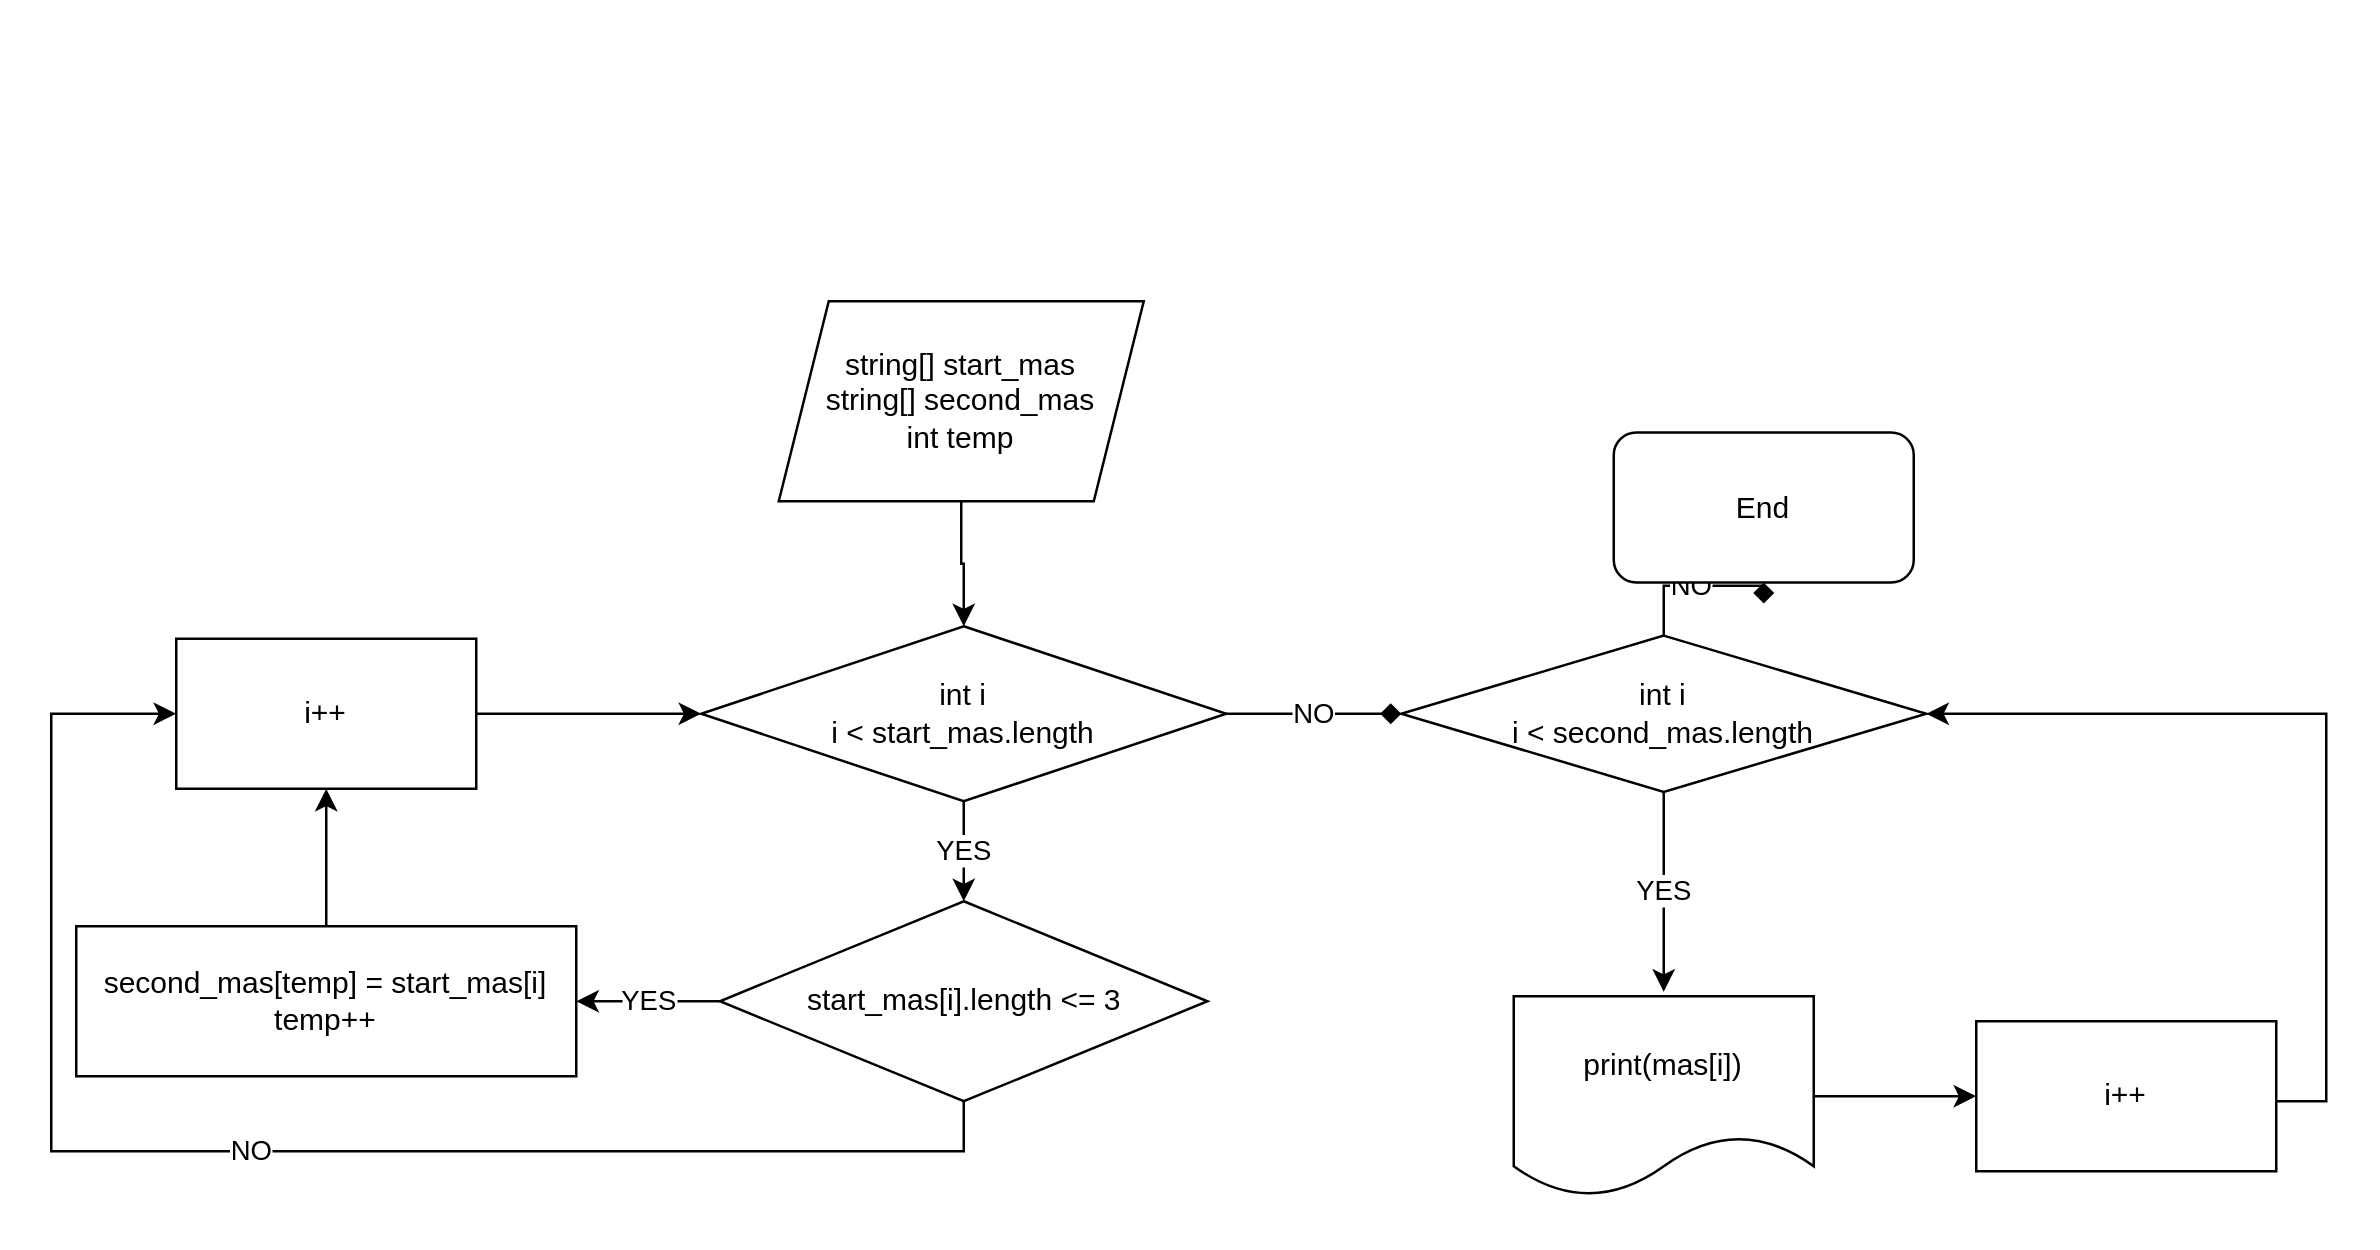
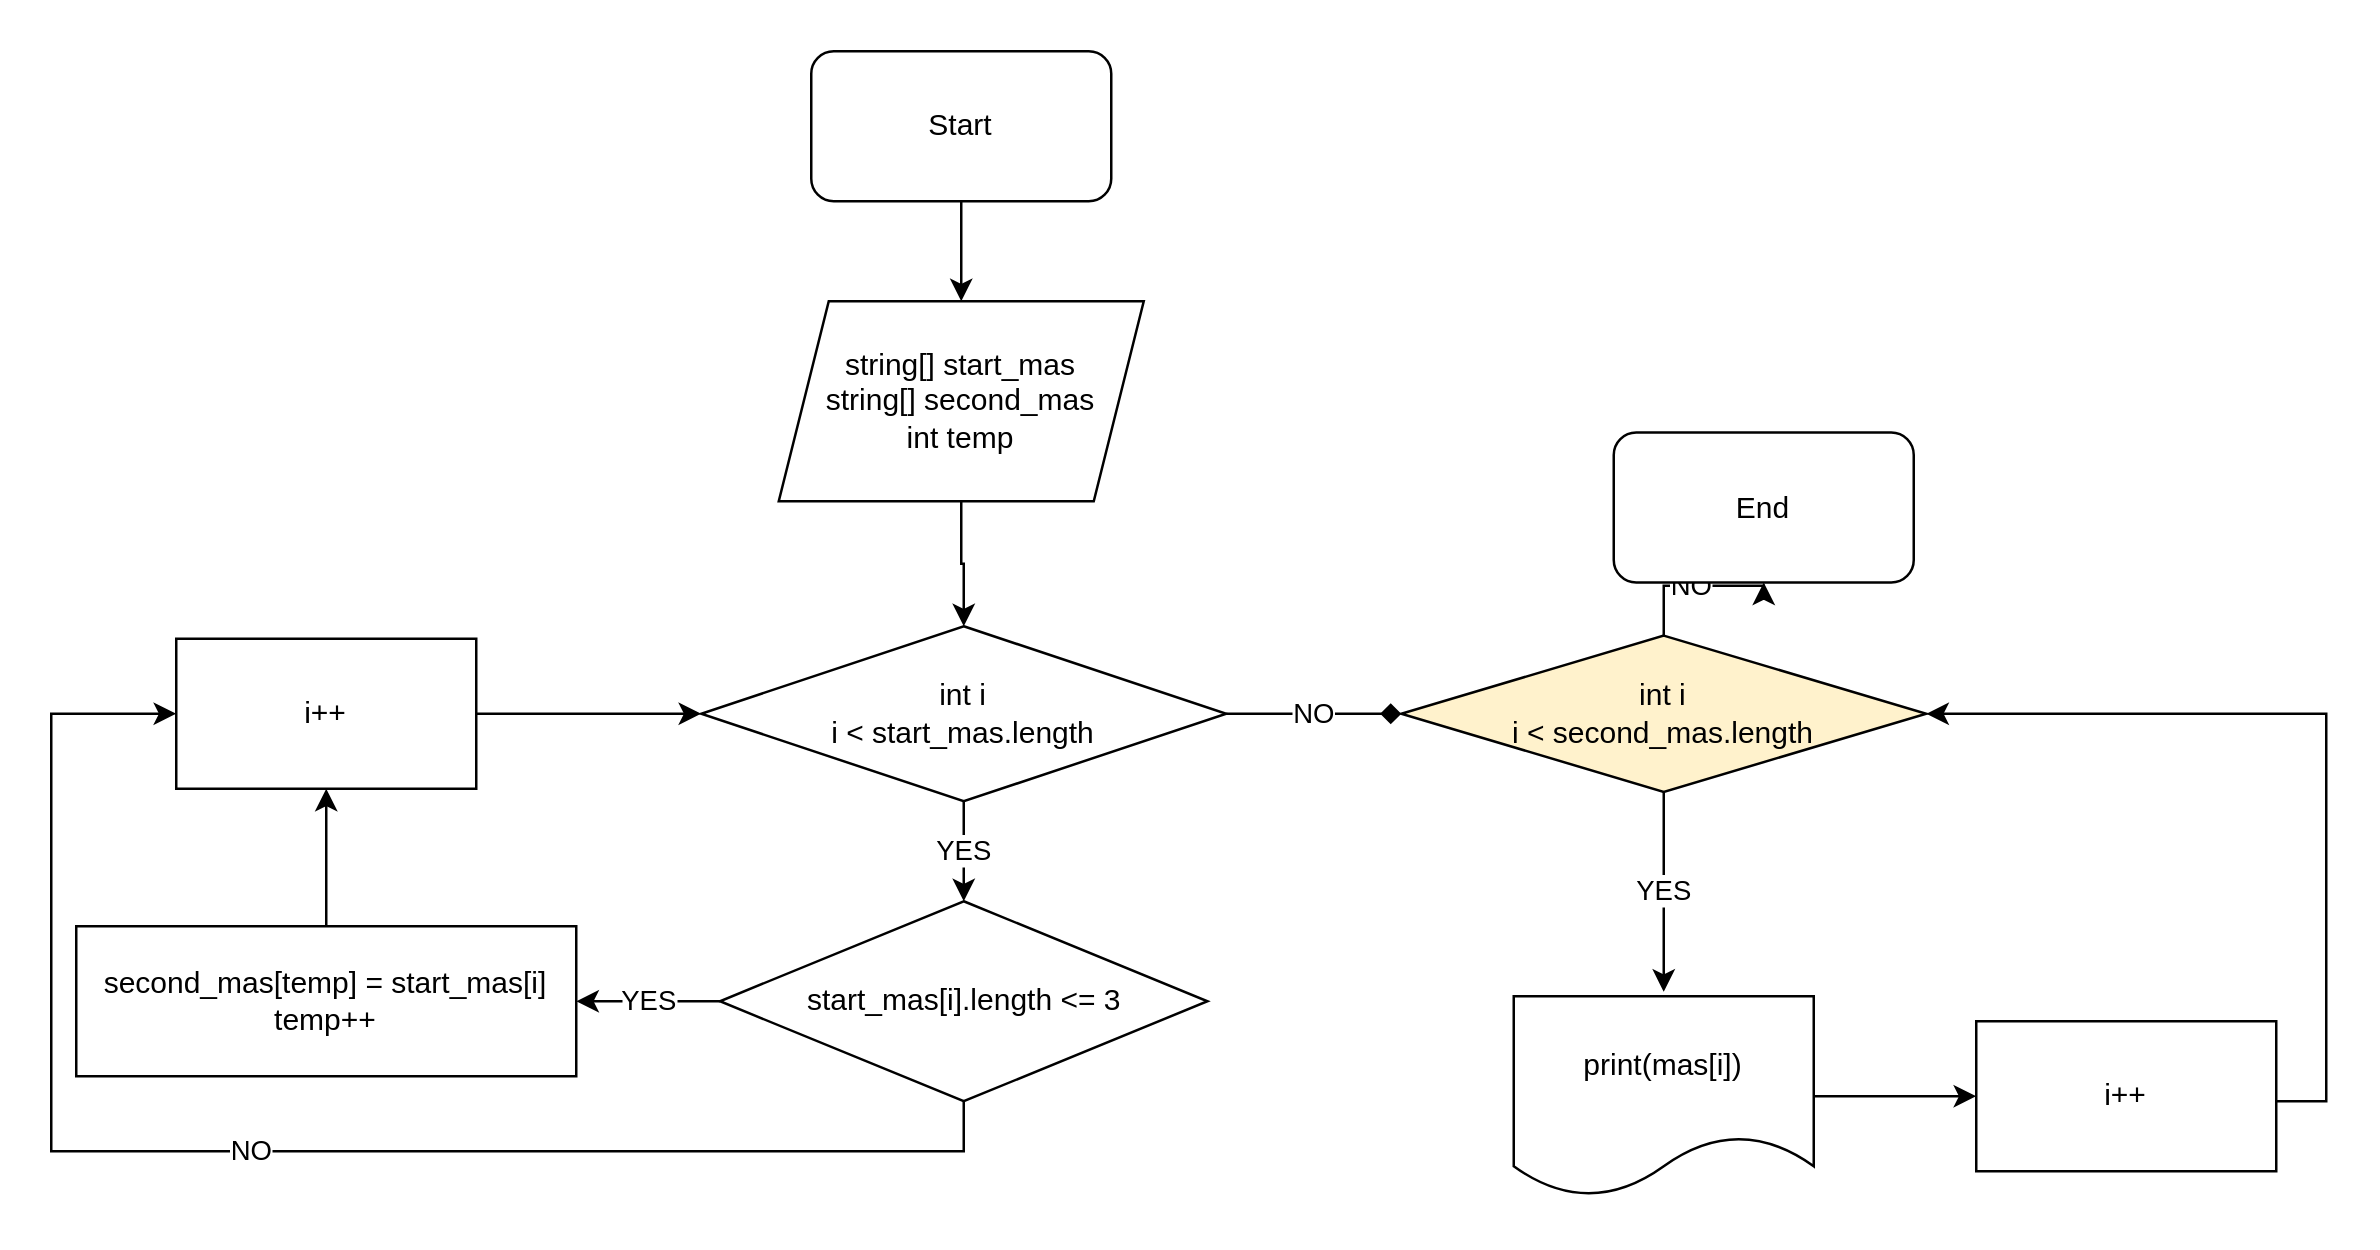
+ <mxCell id="3" value="Start" style="rounded=1;whiteSpace=wrap;html=1;" vertex="1" parent="1"><mxGeometry x="324" y="20" width="120" height="60" as="geometry" /></mxCell>
+ <mxCell id="2" style="edgeStyle=orthogonalEdgeStyle;rounded=0;orthogonalLoop=1;jettySize=auto;html=1;" edge="1" parent="1" source="3" target="5"><mxGeometry relative="1" as="geometry" /></mxCell>
- <mxCell id="17" value="NO" style="edgeStyle=orthogonalEdgeStyle;rounded=0;orthogonalLoop=1;jettySize=auto;html=1;endArrow=diamond;" edge="1" parent="1" source="18" target="23"><mxGeometry relative="1" as="geometry" /></mxCell>
+ <mxCell id="17" value="NO" style="edgeStyle=orthogonalEdgeStyle;rounded=0;orthogonalLoop=1;jettySize=auto;html=1;" edge="1" parent="1" source="18" target="23"><mxGeometry relative="1" as="geometry" /></mxCell>
- <mxCell id="18" value="int i&lt;div&gt;i &amp;lt; second_mas.length&lt;/div&gt;" style="rhombus;whiteSpace=wrap;html=1;" vertex="1" parent="1"><mxGeometry x="560" y="253.75" width="210" height="62.5" as="geometry" /></mxCell>
+ <mxCell id="18" value="int i&lt;div&gt;i &amp;lt; second_mas.length&lt;/div&gt;" style="rhombus;whiteSpace=wrap;html=1;fillColor=#fff2cc;" vertex="1" parent="1"><mxGeometry x="560" y="253.75" width="210" height="62.5" as="geometry" /></mxCell>
